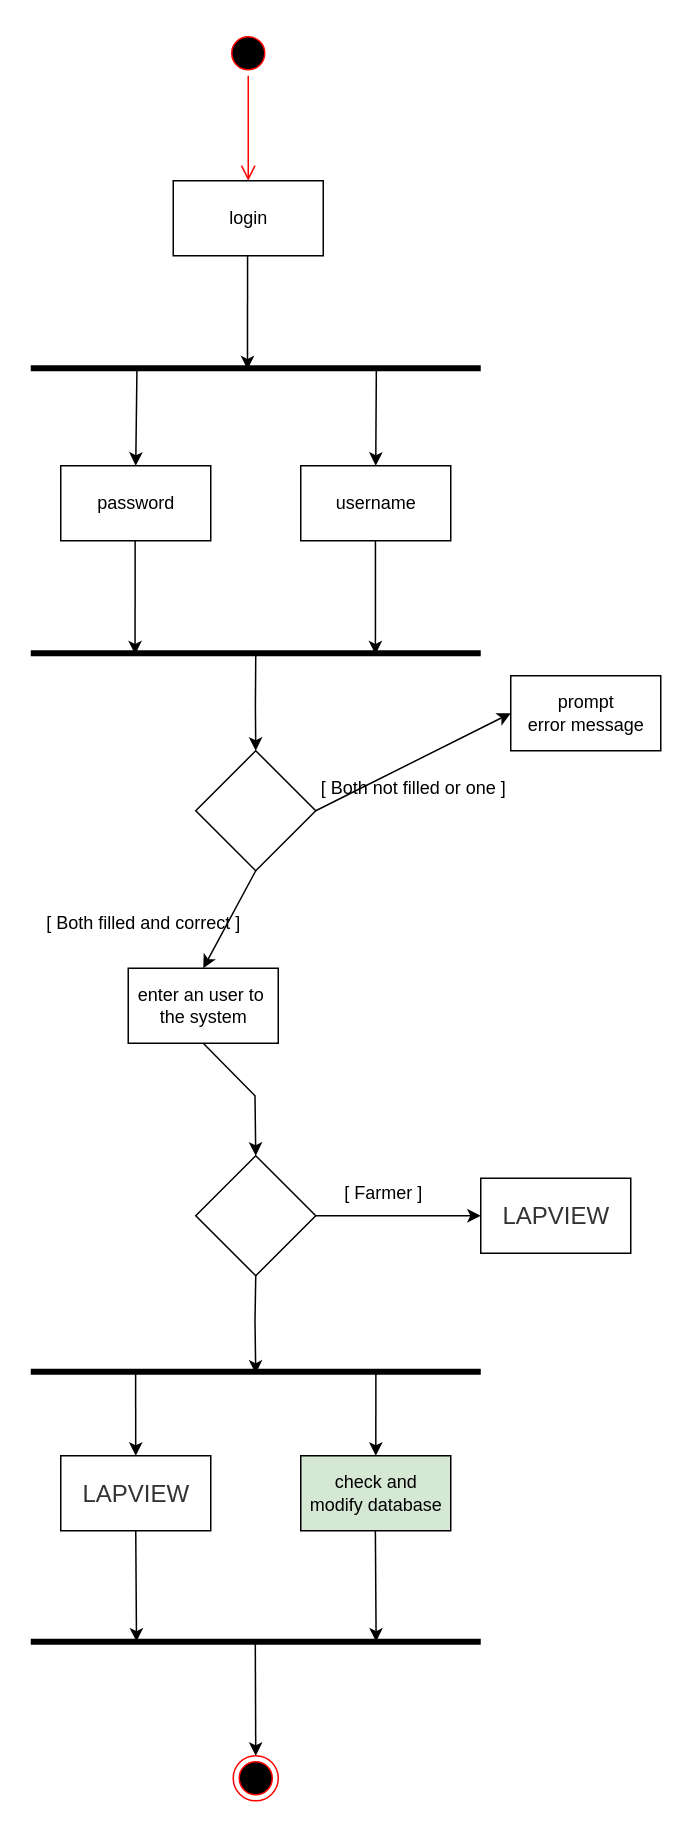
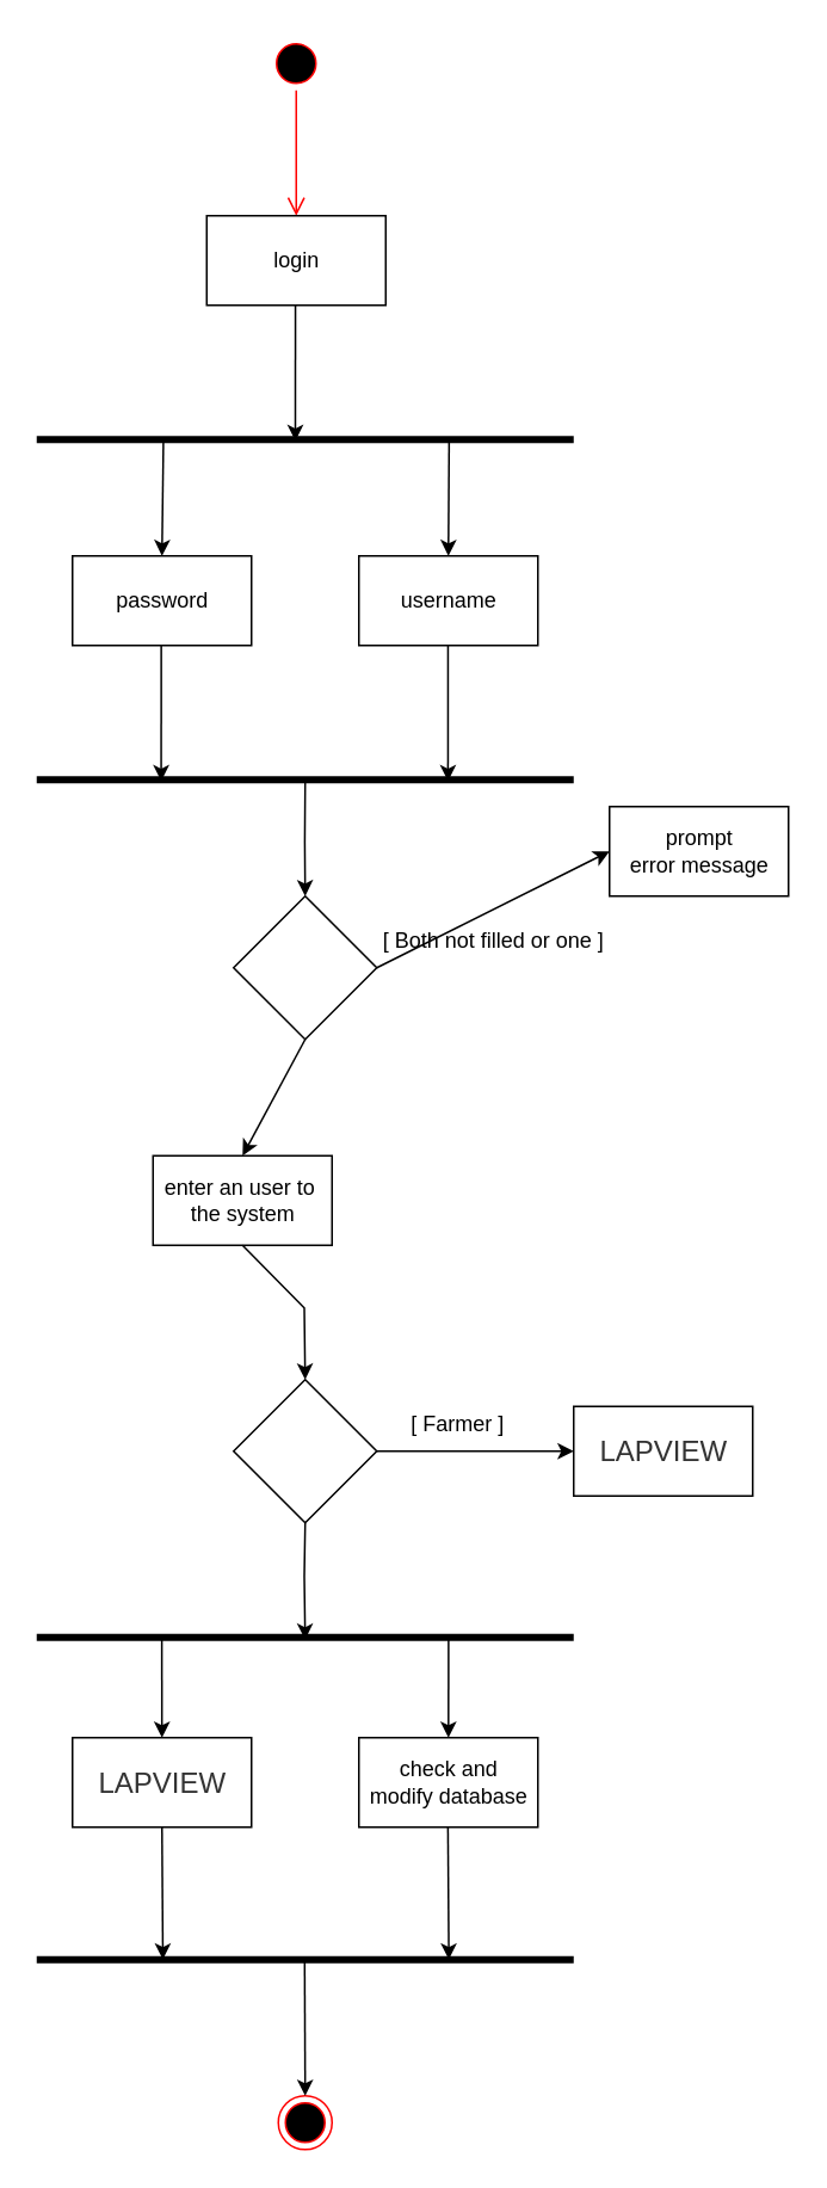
- <mxCell id="15" value="[ Both filled and correct ]" style="text;html=1;align=center;verticalAlign=middle;resizable=0;points=[];autosize=1;strokeColor=none;fillColor=none;" parent="1" vertex="1"><mxGeometry x="20" y="600" width="150" height="30" as="geometry" /></mxCell>
- <mxCell id="32" value="&lt;span data-lucid-content=&quot;{&amp;quot;t&amp;quot;:&amp;quot;check and modify database&amp;quot;,&amp;quot;m&amp;quot;:[{&amp;quot;s&amp;quot;:0,&amp;quot;n&amp;quot;:&amp;quot;a&amp;quot;,&amp;quot;v&amp;quot;:&amp;quot;center&amp;quot;},{&amp;quot;s&amp;quot;:0,&amp;quot;n&amp;quot;:&amp;quot;c&amp;quot;,&amp;quot;v&amp;quot;:&amp;quot;#000000ff&amp;quot;,&amp;quot;e&amp;quot;:25},{&amp;quot;s&amp;quot;:0,&amp;quot;n&amp;quot;:&amp;quot;s&amp;quot;,&amp;quot;v&amp;quot;:24.889,&amp;quot;e&amp;quot;:17},{&amp;quot;s&amp;quot;:17,&amp;quot;n&amp;quot;:&amp;quot;s&amp;quot;,&amp;quot;v&amp;quot;:24.889,&amp;quot;e&amp;quot;:25}]}&quot; data-lucid-type=&quot;application/vnd.lucid.text&quot;&gt;&lt;span style=&quot;&quot;&gt;check and &lt;br&gt;modify database&lt;/span&gt;&lt;/span&gt;" style="html=1;dashed=0;whitespace=wrap;fillColor=#d5e8d4;" parent="1" vertex="1"><mxGeometry x="200" y="970" width="100" height="50" as="geometry" /></mxCell>
+ <mxCell id="32" value="&lt;span data-lucid-content=&quot;{&amp;quot;t&amp;quot;:&amp;quot;check and modify database&amp;quot;,&amp;quot;m&amp;quot;:[{&amp;quot;s&amp;quot;:0,&amp;quot;n&amp;quot;:&amp;quot;a&amp;quot;,&amp;quot;v&amp;quot;:&amp;quot;center&amp;quot;},{&amp;quot;s&amp;quot;:0,&amp;quot;n&amp;quot;:&amp;quot;c&amp;quot;,&amp;quot;v&amp;quot;:&amp;quot;#000000ff&amp;quot;,&amp;quot;e&amp;quot;:25},{&amp;quot;s&amp;quot;:0,&amp;quot;n&amp;quot;:&amp;quot;s&amp;quot;,&amp;quot;v&amp;quot;:24.889,&amp;quot;e&amp;quot;:17},{&amp;quot;s&amp;quot;:17,&amp;quot;n&amp;quot;:&amp;quot;s&amp;quot;,&amp;quot;v&amp;quot;:24.889,&amp;quot;e&amp;quot;:25}]}&quot; data-lucid-type=&quot;application/vnd.lucid.text&quot;&gt;&lt;span style=&quot;&quot;&gt;check and &lt;br&gt;modify database&lt;/span&gt;&lt;/span&gt;" style="html=1;dashed=0;whitespace=wrap;" parent="1" vertex="1"><mxGeometry x="200" y="970" width="100" height="50" as="geometry" /></mxCell>
